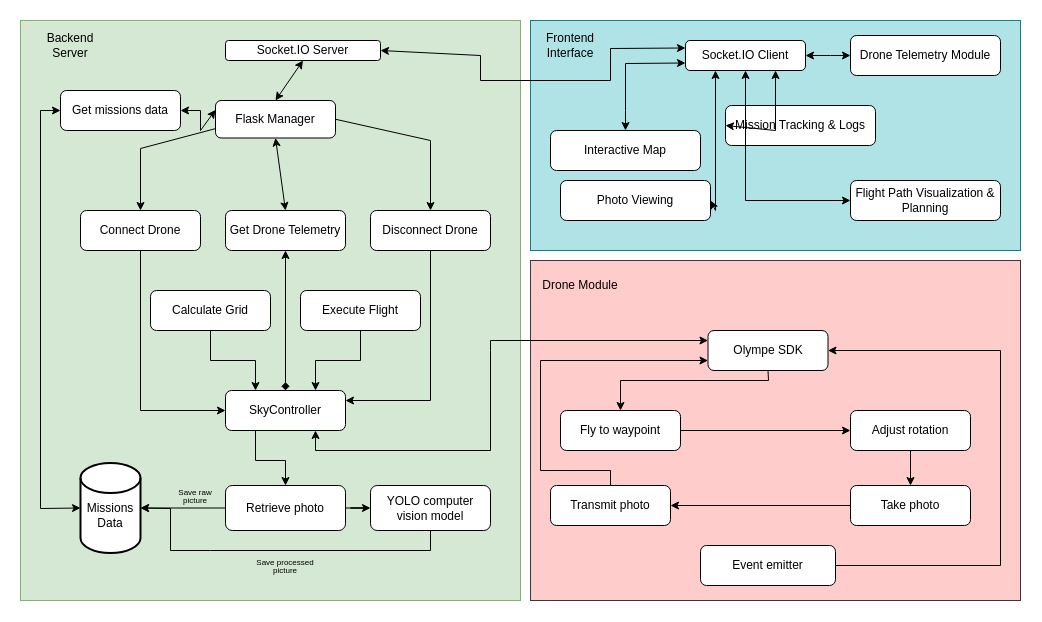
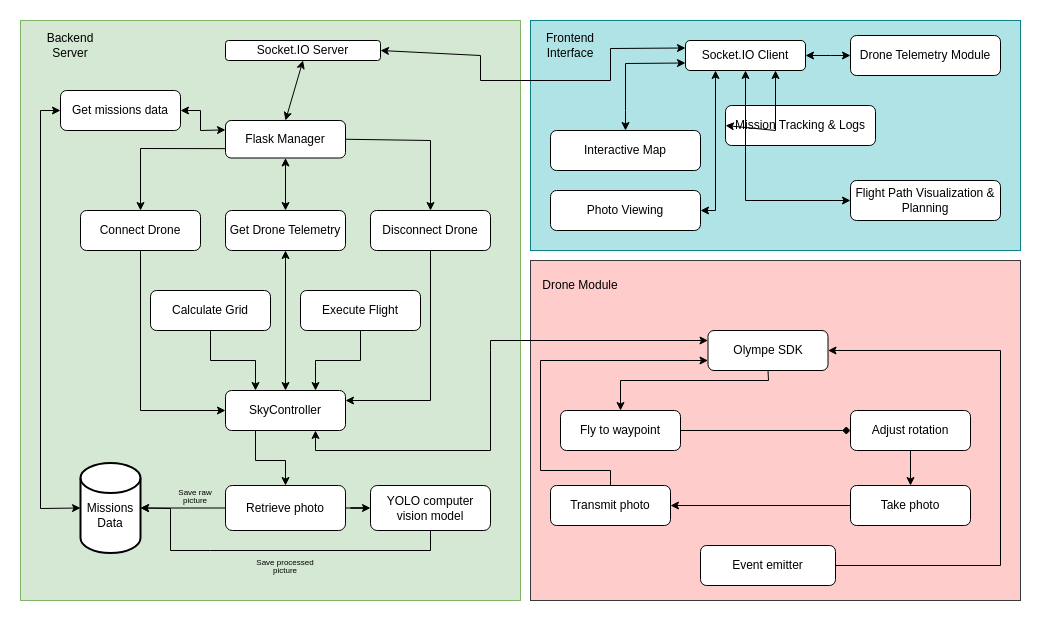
- <mxCell id="17" value="Flask Manager" style="rounded=1;whiteSpace=wrap;html=1;" vertex="1" parent="1"><mxGeometry x="215" y="100" width="120" height="37.5" as="geometry" /></mxCell>
+ <mxCell id="17" value="Flask Manager" style="rounded=1;whiteSpace=wrap;html=1;" vertex="1" parent="1"><mxGeometry x="225" y="120" width="120" height="37.5" as="geometry" /></mxCell>
- <mxCell id="11" value="Photo Viewing" style="rounded=1;whiteSpace=wrap;html=1;" vertex="1" parent="1"><mxGeometry x="560" y="180" width="150" height="40" as="geometry" /></mxCell>
+ <mxCell id="11" value="Photo Viewing" style="rounded=1;whiteSpace=wrap;html=1;" vertex="1" parent="1"><mxGeometry x="550" y="190" width="150" height="40" as="geometry" /></mxCell>
- <mxCell id="31" value="" style="endArrow=diamond;startArrow=classic;html=1;rounded=0;fontFamily=Helvetica;fontSize=12;fontColor=default;exitX=0.5;exitY=1;exitDx=0;exitDy=0;entryX=0.5;entryY=0;entryDx=0;entryDy=0;" edge="1" parent="1" source="23" target="22"><mxGeometry width="50" height="50" relative="1" as="geometry"><mxPoint x="590" y="350" as="sourcePoint" /><mxPoint x="640" y="300" as="targetPoint" /></mxGeometry></mxCell>
+ <mxCell id="31" value="" style="endArrow=classic;startArrow=classic;html=1;rounded=0;fontFamily=Helvetica;fontSize=12;fontColor=default;exitX=0.5;exitY=1;exitDx=0;exitDy=0;entryX=0.5;entryY=0;entryDx=0;entryDy=0;" edge="1" parent="1" source="23" target="22"><mxGeometry width="50" height="50" relative="1" as="geometry"><mxPoint x="590" y="350" as="sourcePoint" /><mxPoint x="640" y="300" as="targetPoint" /></mxGeometry></mxCell>
- <mxCell id="33" value="" style="edgeStyle=orthogonalEdgeStyle;rounded=0;orthogonalLoop=1;jettySize=auto;html=1;fontFamily=Helvetica;fontSize=12;fontColor=default;" edge="1" parent="1" source="34" target="36"><mxGeometry relative="1" as="geometry" /></mxCell>
+ <mxCell id="33" value="" style="edgeStyle=orthogonalEdgeStyle;rounded=0;orthogonalLoop=1;jettySize=auto;html=1;fontFamily=Helvetica;fontSize=12;fontColor=default;endArrow=diamond;" edge="1" parent="1" source="34" target="36"><mxGeometry relative="1" as="geometry" /></mxCell>
